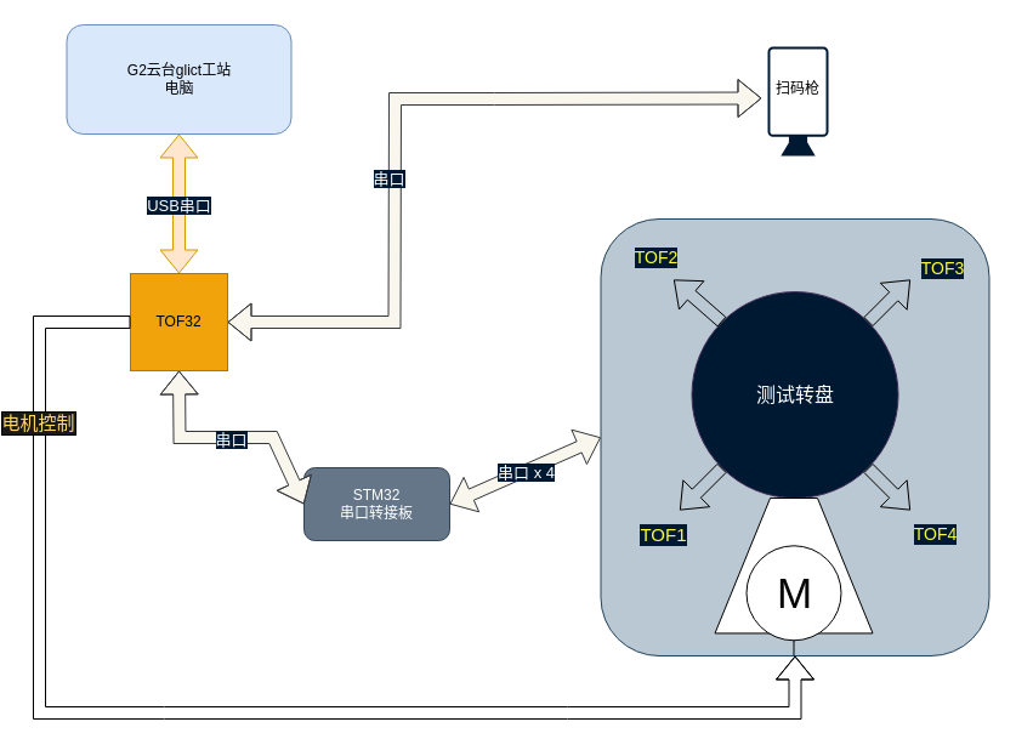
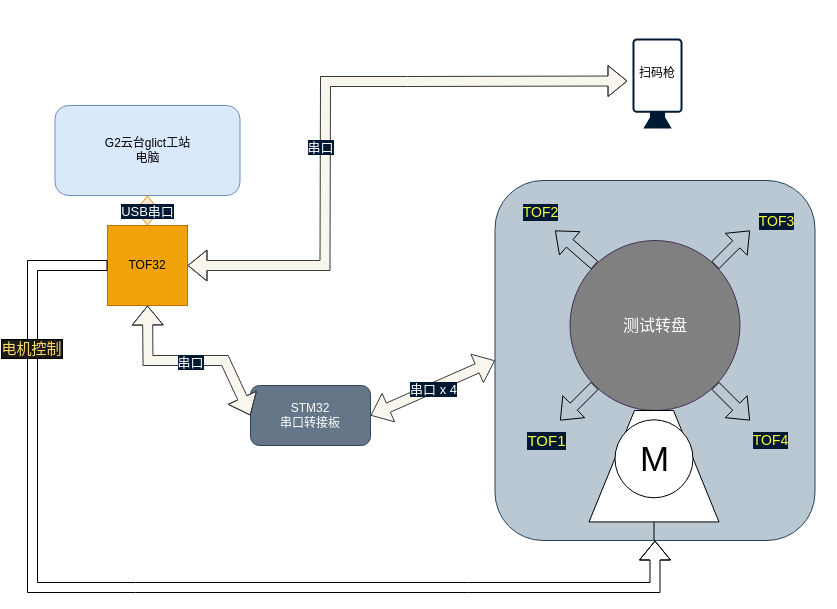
- <mxCell id="3" value="G2云台glict工站&lt;div&gt;电脑&lt;/div&gt;" style="rounded=1;whiteSpace=wrap;html=1;fontSize=12;glass=0;strokeWidth=1;shadow=0;fillColor=#dae8fc;strokeColor=#6c8ebf;" parent="1" vertex="1"><mxGeometry x="42.5" y="20" width="185" height="90" as="geometry" /></mxCell>
+ <mxCell id="3" value="G2云台glict工站&lt;div&gt;电脑&lt;/div&gt;" style="rounded=1;whiteSpace=wrap;html=1;fontSize=12;glass=0;strokeWidth=1;shadow=0;fillColor=#dae8fc;strokeColor=#6c8ebf;" parent="1" vertex="1"><mxGeometry x="42.5" y="105" width="185" height="90" as="geometry" /></mxCell>
- <mxCell id="7" value="&lt;font style=&quot;font-size: 16px;&quot;&gt;测试转盘&lt;/font&gt;" style="ellipse;whiteSpace=wrap;html=1;aspect=fixed;fillColor=#001933;fontColor=#ffffff;strokeColor=#432D57;" vertex="1" parent="1"><mxGeometry x="557.5" y="240" width="170" height="170" as="geometry" /></mxCell>
+ <mxCell id="7" value="&lt;font style=&quot;font-size: 16px;&quot;&gt;测试转盘&lt;/font&gt;" style="ellipse;whiteSpace=wrap;html=1;aspect=fixed;fillColor=#808080;fontColor=#ffffff;strokeColor=#432D57;" vertex="1" parent="1"><mxGeometry x="557.5" y="240" width="170" height="170" as="geometry" /></mxCell>
- <mxCell id="10" value="M" style="verticalLabelPosition=middle;shadow=0;dashed=0;align=center;html=1;verticalAlign=middle;strokeWidth=1;shape=ellipse;aspect=fixed;fontSize=35;" vertex="1" parent="8"><mxGeometry x="26" y="39.286" width="78" height="78" as="geometry" /></mxCell>
+ <mxCell id="10" value="M" style="verticalLabelPosition=middle;shadow=0;dashed=0;align=center;html=1;verticalAlign=middle;strokeWidth=1;shape=ellipse;aspect=fixed;fontSize=35;" vertex="1" parent="8"><mxGeometry x="26" y="9.286" width="78" height="78" as="geometry" /></mxCell>
